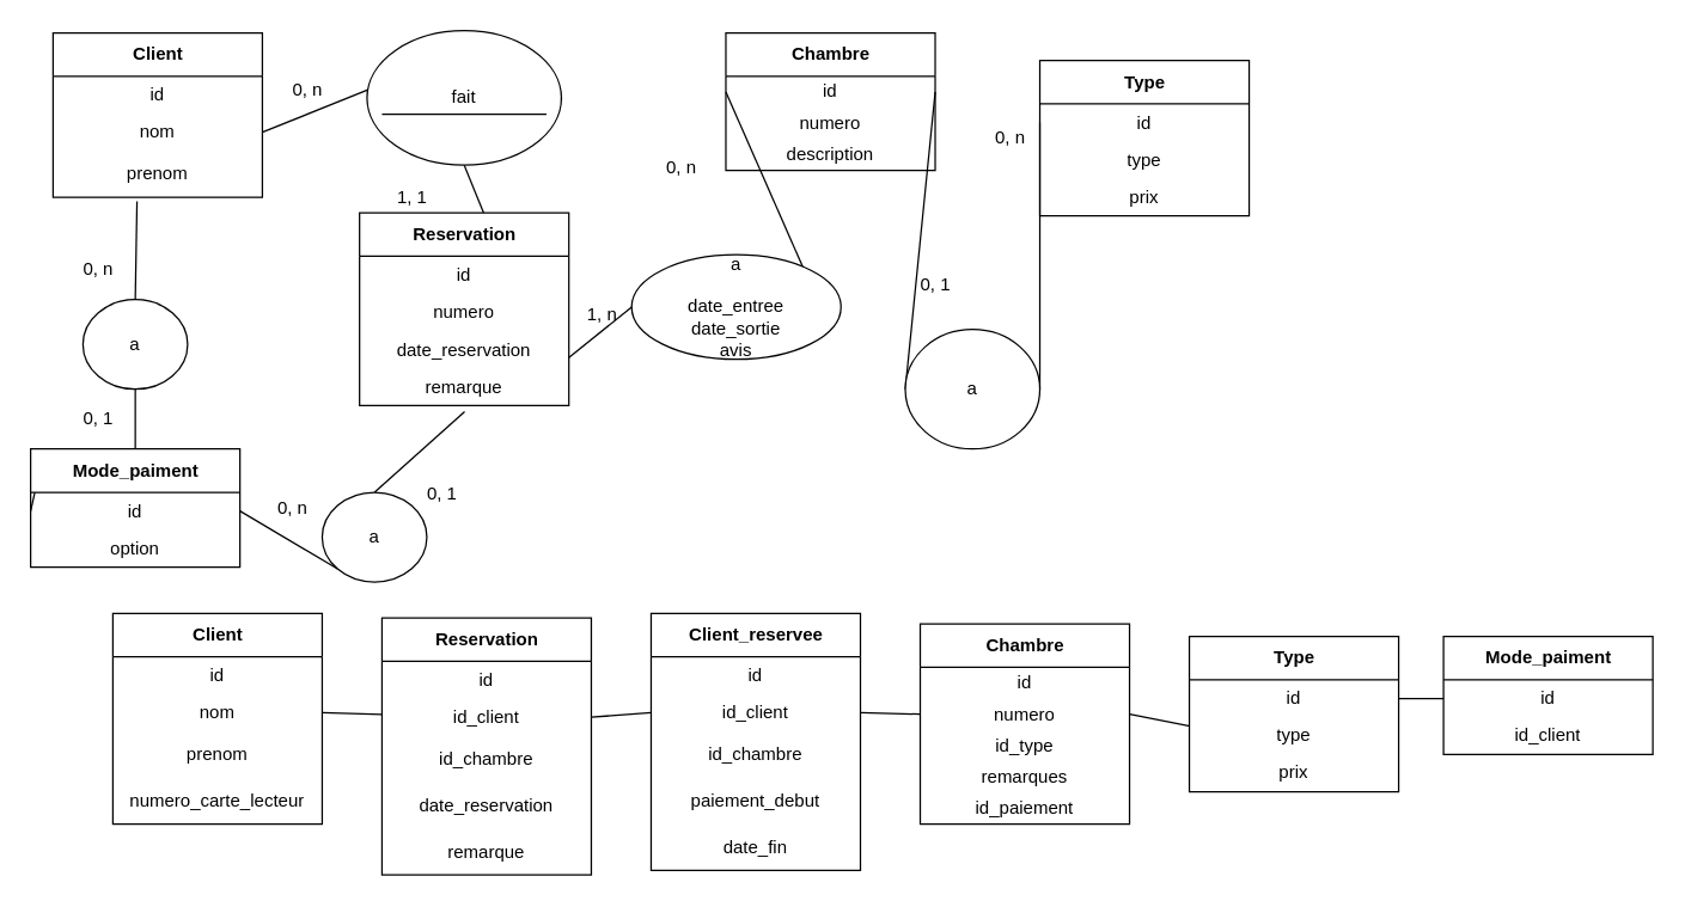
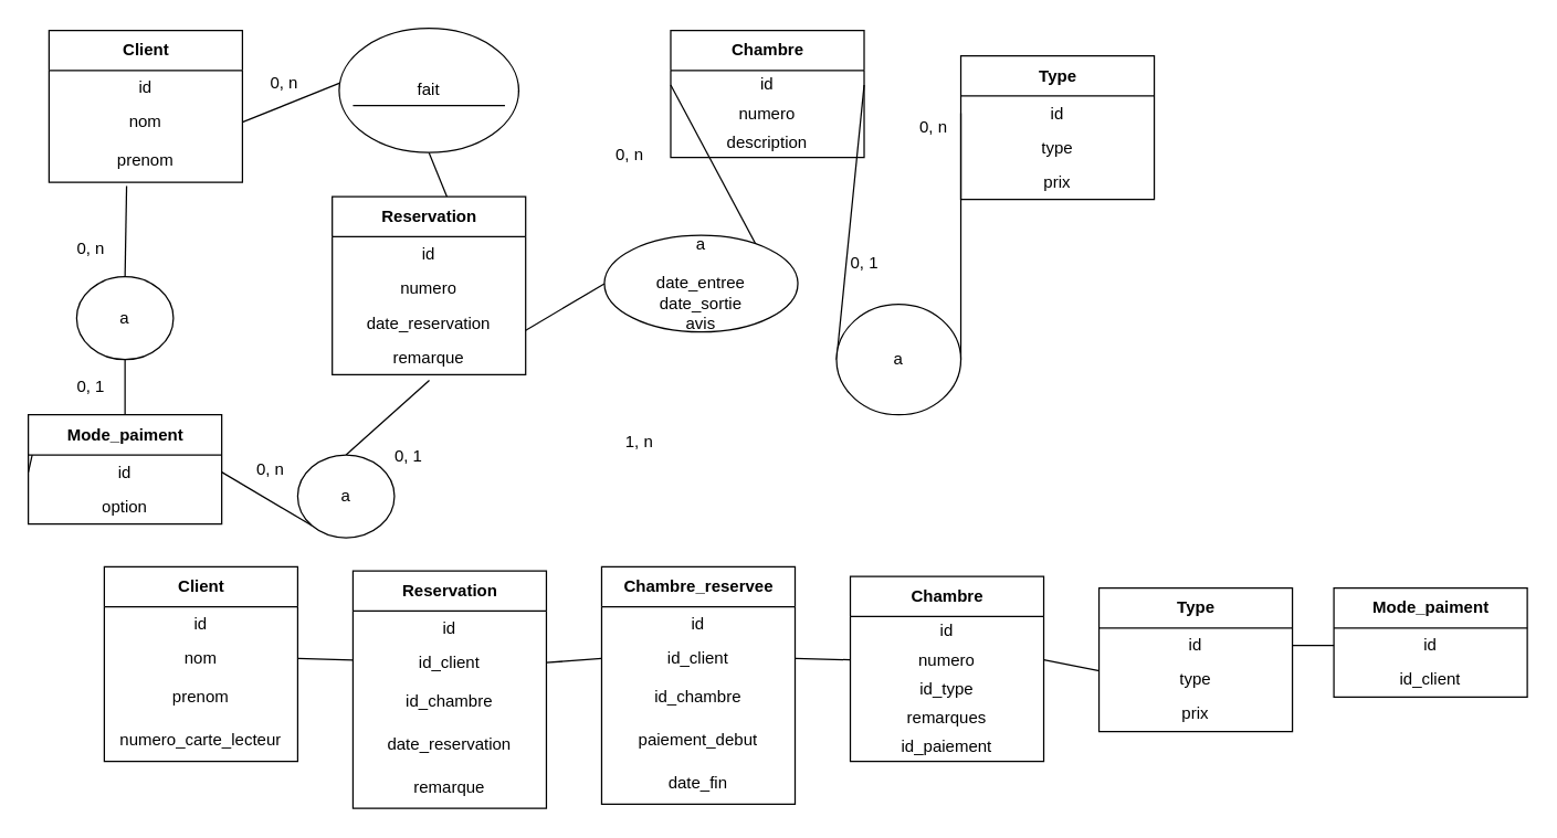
- <mxCell id="69" value="1, 1" style="text;html=1;resizable=0;autosize=1;align=center;verticalAlign=middle;points=[];fillColor=none;strokeColor=none;rounded=0;" vertex="1" parent="1"><mxGeometry x="255" y="122" width="40" height="20" as="geometry" /></mxCell>
- <mxCell id="70" value="a&lt;br&gt;&lt;br&gt;date_entree&lt;br&gt;date_sortie&lt;br&gt;avis&lt;br&gt;" style="ellipse;whiteSpace=wrap;html=1;align=center;" vertex="1" parent="1"><mxGeometry x="422" y="170" width="140" height="70" as="geometry" /></mxCell>
+ <mxCell id="70" value="a&lt;br&gt;&lt;br&gt;date_entree&lt;br&gt;date_sortie&lt;br&gt;avis&lt;br&gt;" style="ellipse;whiteSpace=wrap;html=1;align=center;" vertex="1" parent="1"><mxGeometry x="437" y="170" width="140" height="70" as="geometry" /></mxCell>
- <mxCell id="15" value="1, n" style="text;html=1;resizable=0;autosize=1;align=center;verticalAlign=middle;points=[];fillColor=none;strokeColor=none;rounded=0;" vertex="1" parent="1"><mxGeometry x="382" y="200" width="40" height="20" as="geometry" /></mxCell>
+ <mxCell id="15" value="1, n" style="text;html=1;resizable=0;autosize=1;align=center;verticalAlign=middle;points=[];fillColor=none;strokeColor=none;rounded=0;" vertex="1" parent="1"><mxGeometry x="442" y="310" width="40" height="20" as="geometry" /></mxCell>
- <mxCell id="78" value="Client_reservee" style="swimlane;fontStyle=1;align=center;verticalAlign=middle;childLayout=stackLayout;horizontal=1;startSize=29;horizontalStack=0;resizeParent=1;resizeParentMax=0;resizeLast=0;collapsible=0;marginBottom=0;html=1;" vertex="1" parent="1"><mxGeometry x="435" y="410" width="140" height="172" as="geometry" /></mxCell>
+ <mxCell id="78" value="Chambre_reservee" style="swimlane;fontStyle=1;align=center;verticalAlign=middle;childLayout=stackLayout;horizontal=1;startSize=29;horizontalStack=0;resizeParent=1;resizeParentMax=0;resizeLast=0;collapsible=0;marginBottom=0;html=1;" vertex="1" parent="1"><mxGeometry x="435" y="410" width="140" height="172" as="geometry" /></mxCell>
